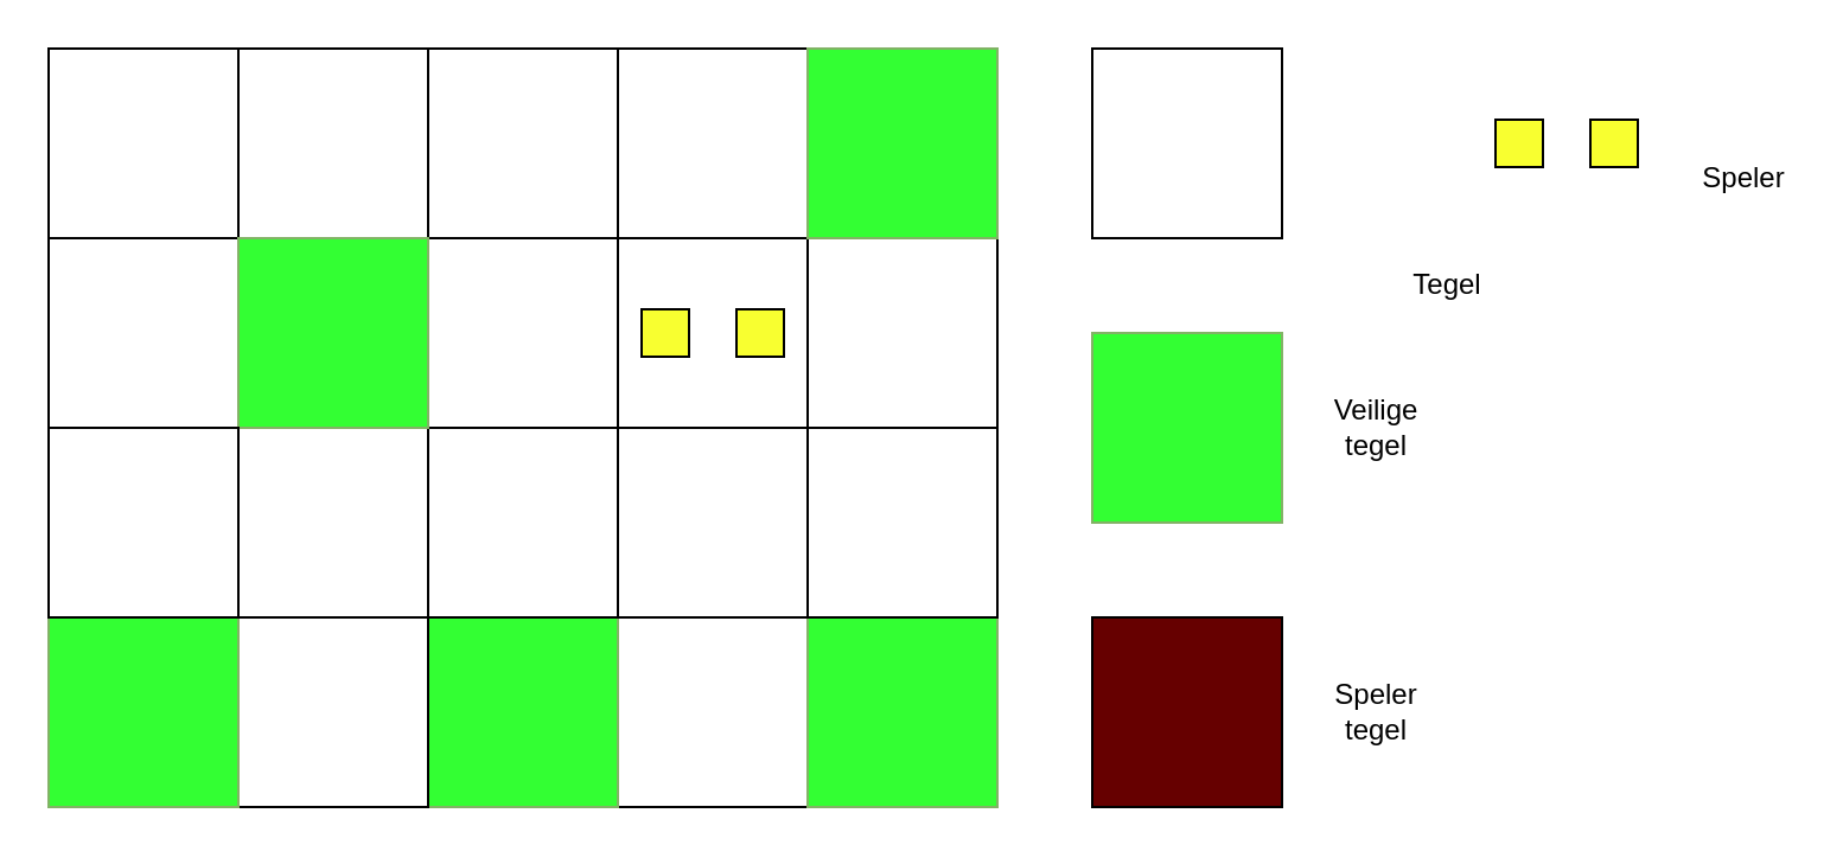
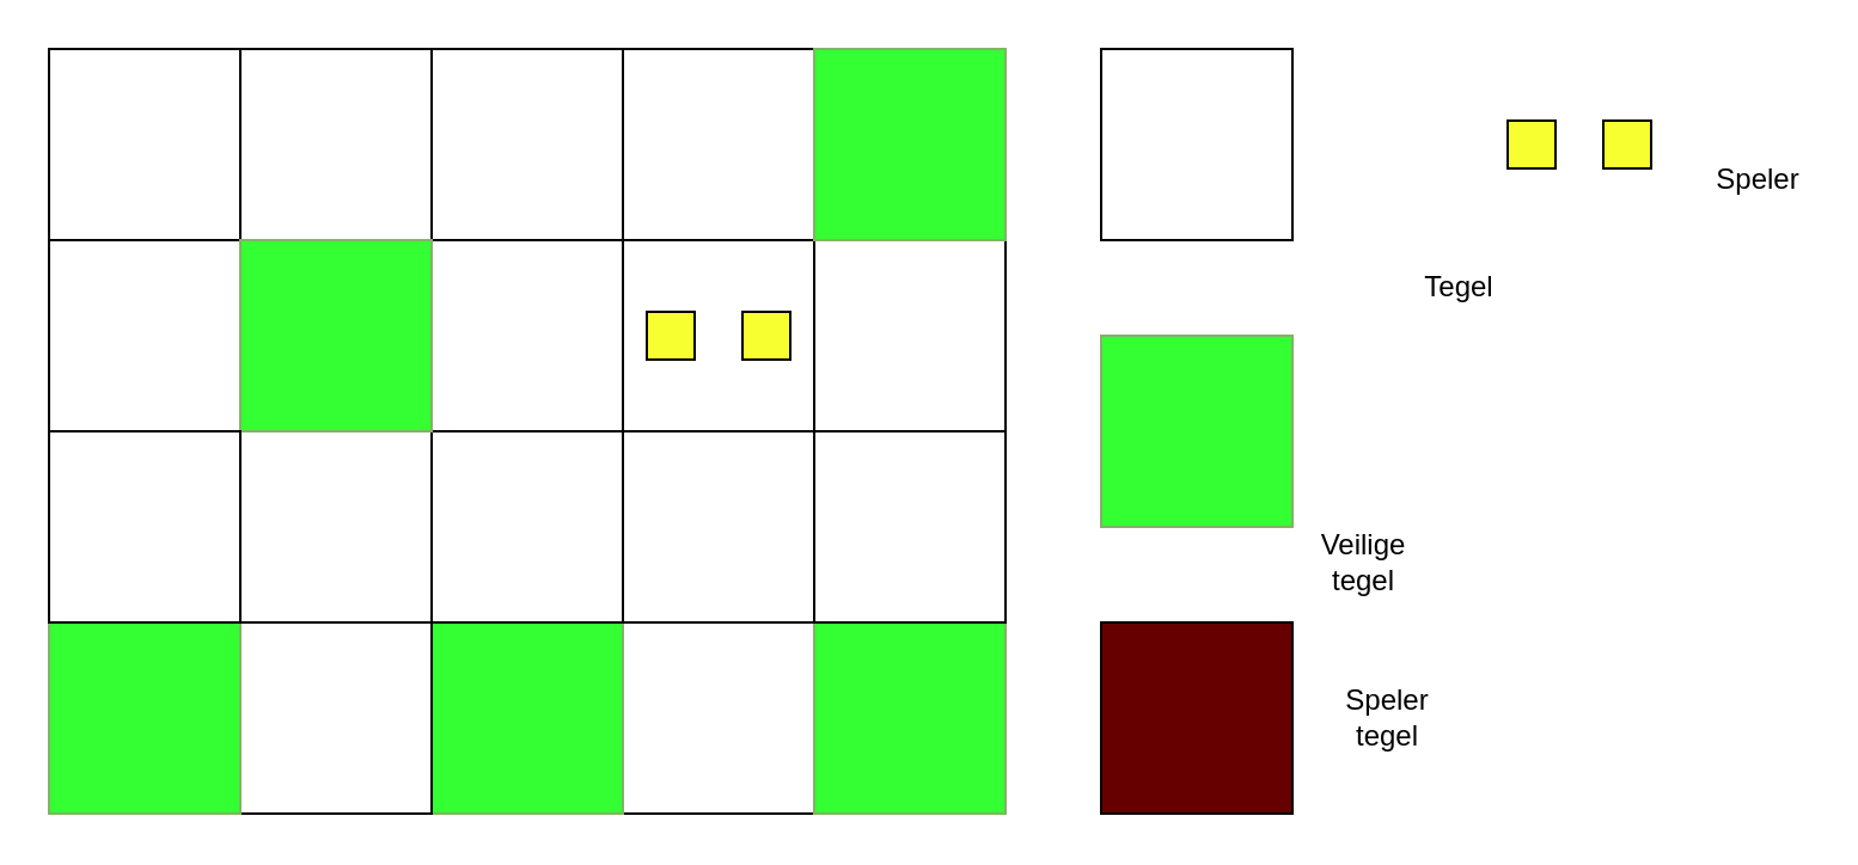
- <mxCell id="27" value="Veilige tegel" style="text;html=1;strokeColor=none;fillColor=none;align=center;verticalAlign=middle;whiteSpace=wrap;rounded=0;" parent="1" vertex="1"><mxGeometry x="560" y="170" width="40" height="20" as="geometry" /></mxCell>
+ <mxCell id="27" value="Veilige tegel" style="text;html=1;strokeColor=none;fillColor=none;align=center;verticalAlign=middle;whiteSpace=wrap;rounded=0;" parent="1" vertex="1"><mxGeometry x="550" y="225" width="40" height="20" as="geometry" /></mxCell>
